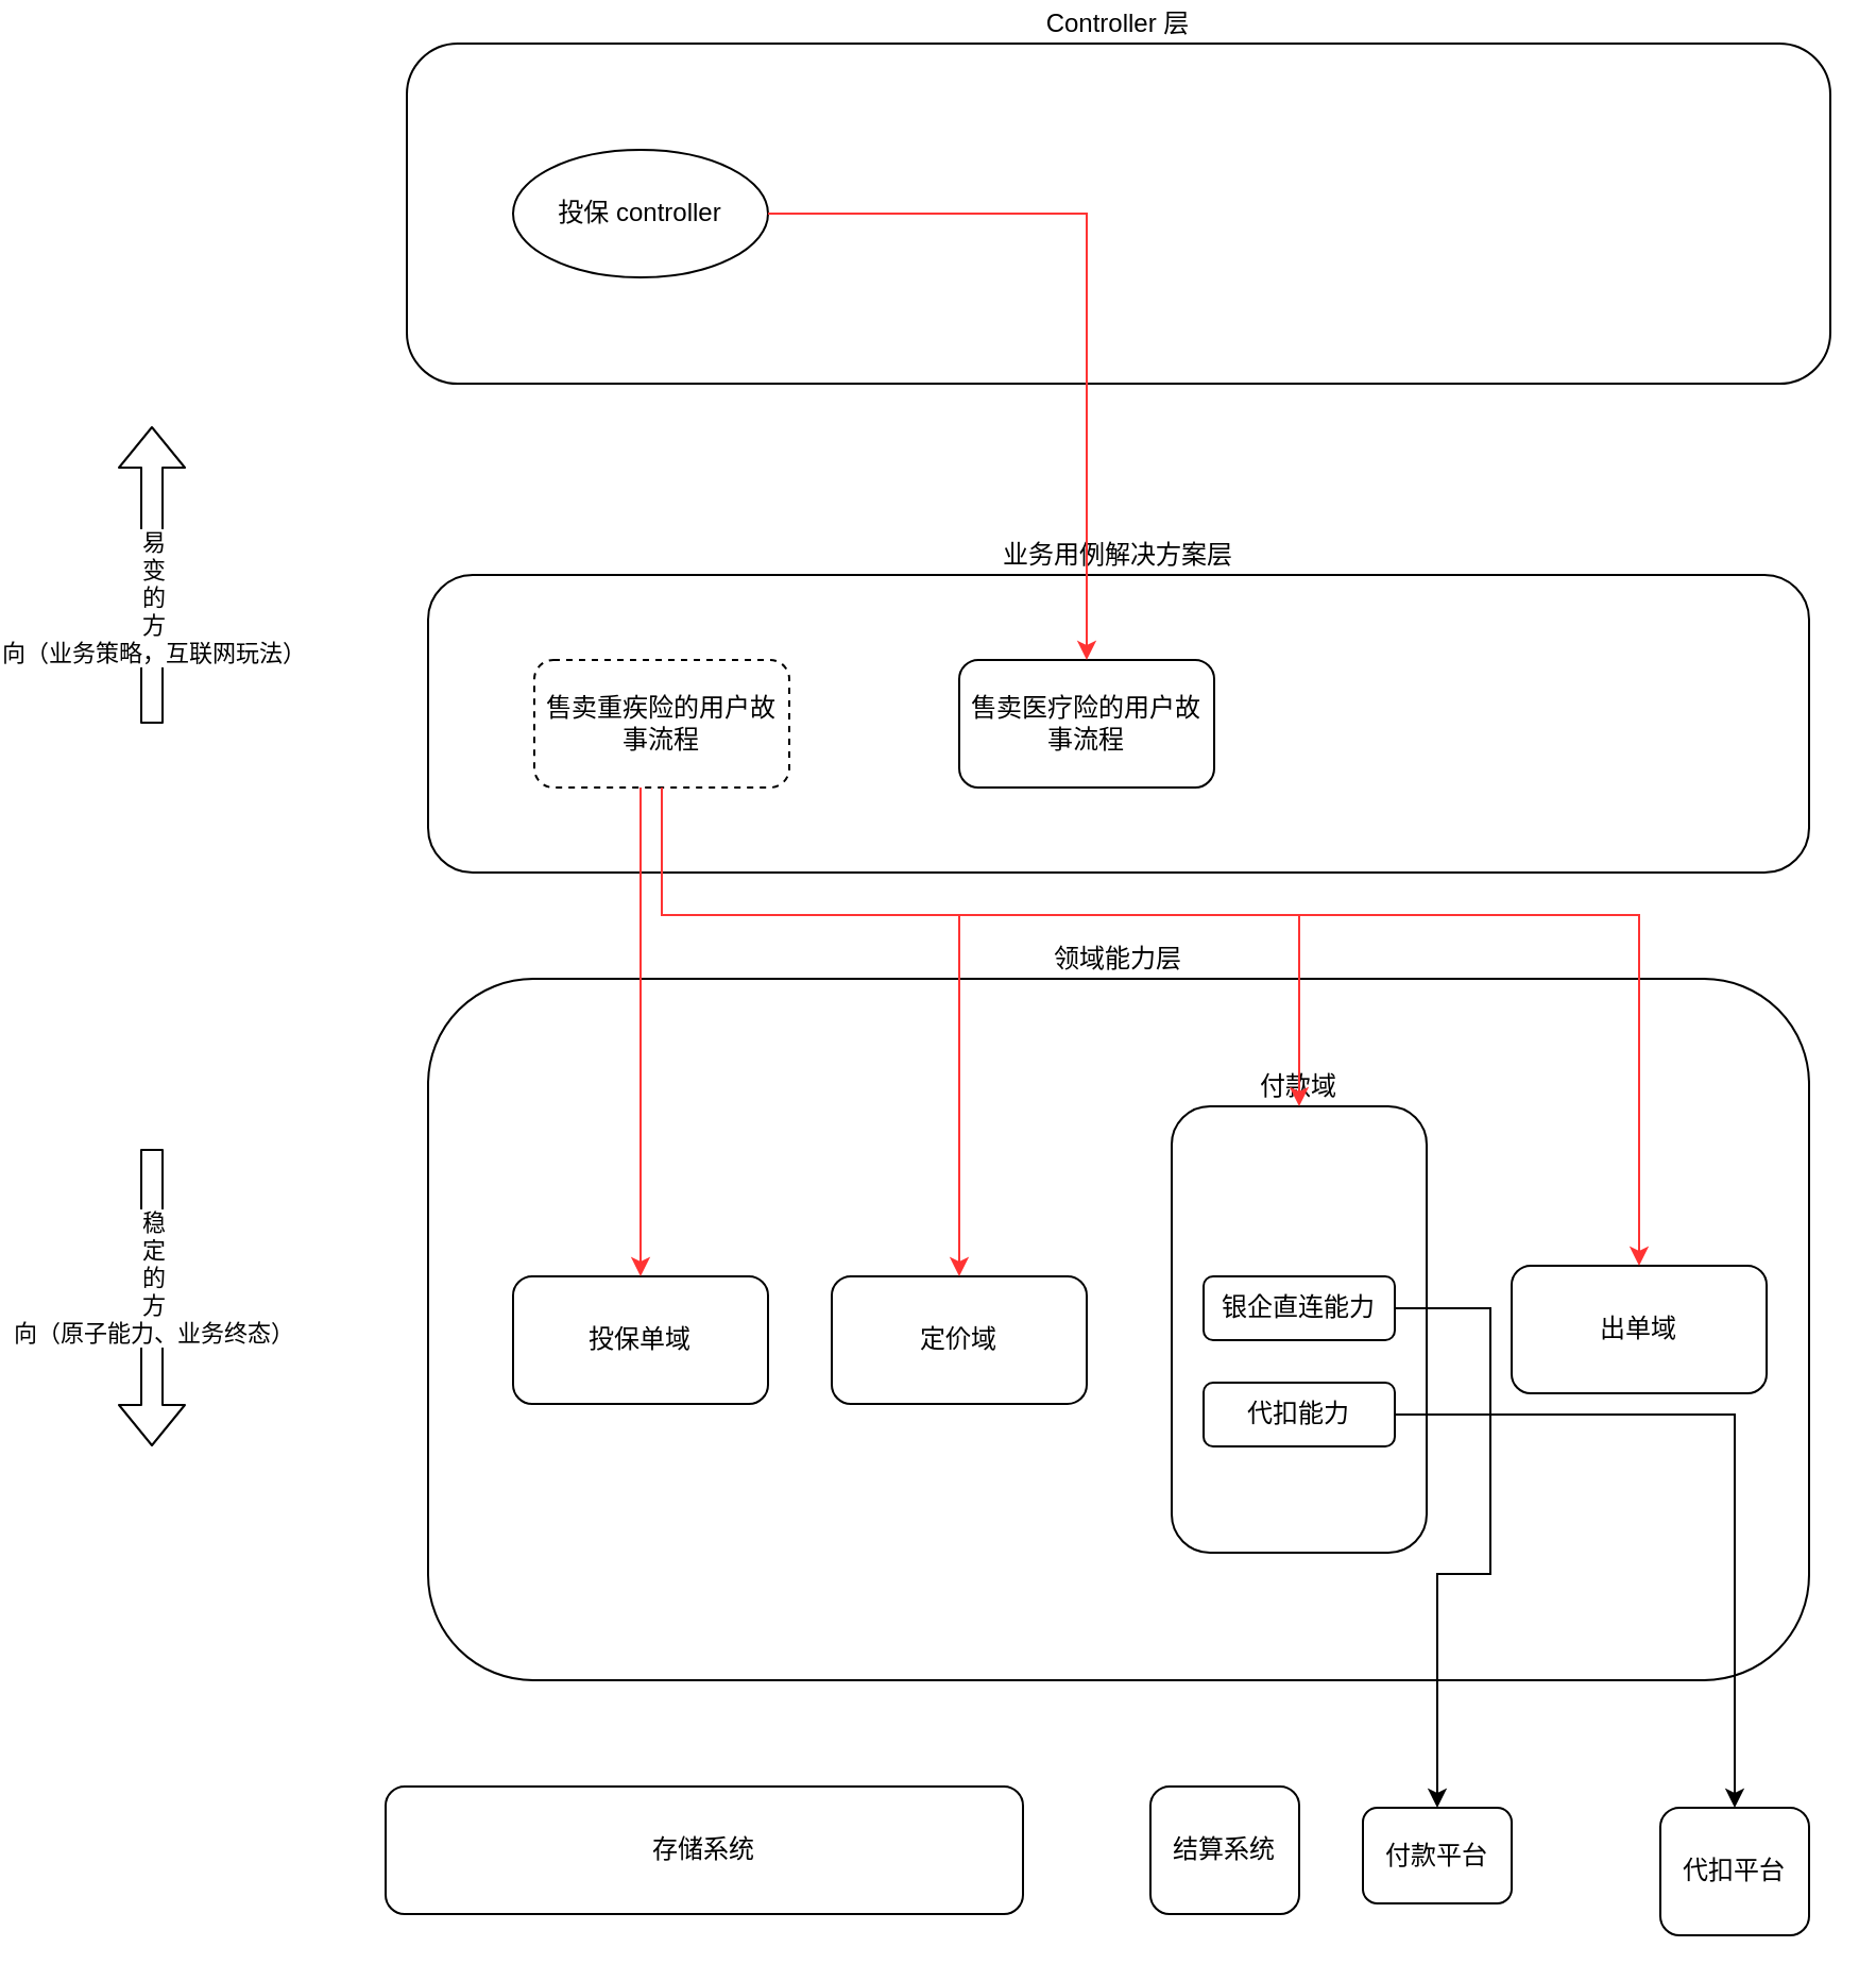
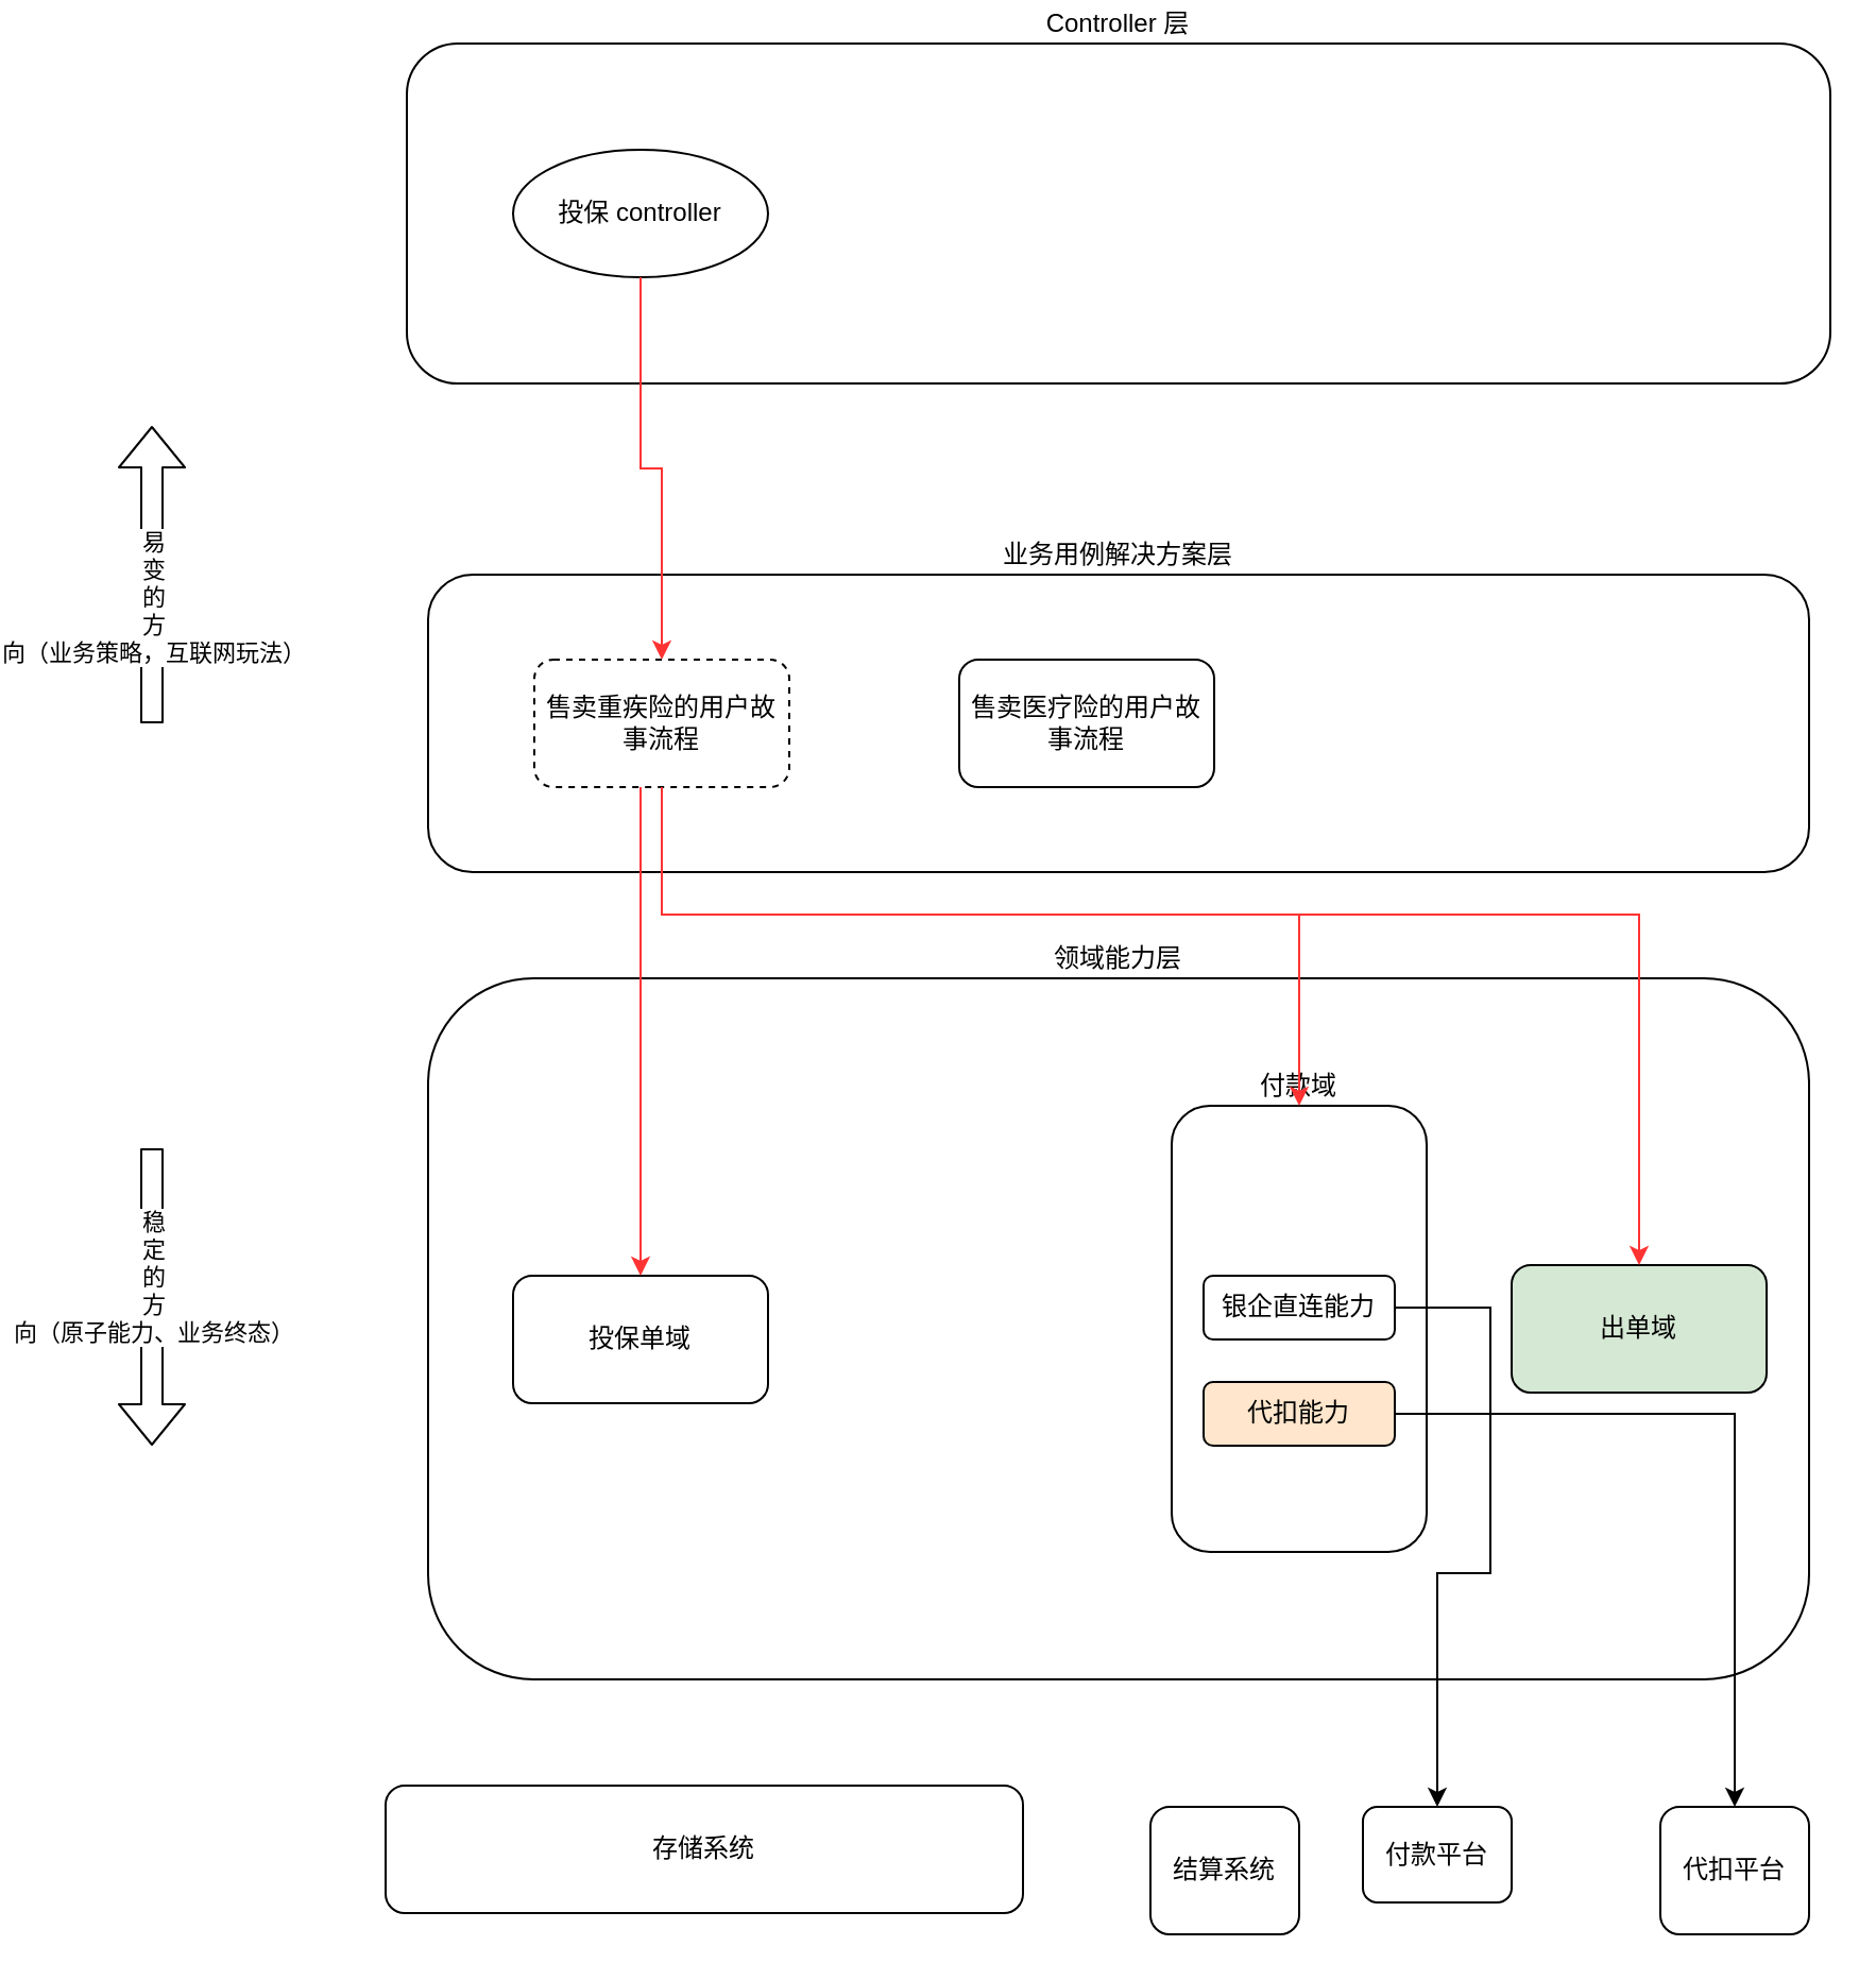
- <mxCell id="14" style="edgeStyle=orthogonalEdgeStyle;rounded=0;orthogonalLoop=1;jettySize=auto;html=1;strokeColor=#FF3333;" parent="1" source="3" target="6" edge="1"><mxGeometry relative="1" as="geometry" /></mxCell>
+ <mxCell id="14" style="edgeStyle=orthogonalEdgeStyle;rounded=0;orthogonalLoop=1;jettySize=auto;html=1;strokeColor=#FF3333;" parent="1" source="3" target="5" edge="1"><mxGeometry relative="1" as="geometry" /></mxCell>
- <mxCell id="15" style="edgeStyle=orthogonalEdgeStyle;rounded=0;orthogonalLoop=1;jettySize=auto;html=1;strokeColor=#FF3333;" parent="1" source="5" target="9" edge="1"><mxGeometry relative="1" as="geometry"><Array as="points"><mxPoint x="260" y="430" /><mxPoint x="400" y="430" /></Array></mxGeometry></mxCell>
- <mxCell id="11" value="出单域" style="rounded=1;whiteSpace=wrap;html=1;" parent="1" vertex="1"><mxGeometry x="660" y="595" width="120" height="60" as="geometry" /></mxCell>
+ <mxCell id="11" value="出单域" style="rounded=1;whiteSpace=wrap;html=1;fillColor=#d5e8d4;" parent="1" vertex="1"><mxGeometry x="660" y="595" width="120" height="60" as="geometry" /></mxCell>
- <mxCell id="9" value="定价域" style="rounded=1;whiteSpace=wrap;html=1;" parent="1" vertex="1"><mxGeometry x="340" y="600" width="120" height="60" as="geometry" /></mxCell>
- <mxCell id="26" value="代扣能力" style="rounded=1;whiteSpace=wrap;html=1;" vertex="1" parent="1"><mxGeometry x="515" y="650" width="90" height="30" as="geometry" /></mxCell>
+ <mxCell id="26" value="代扣能力" style="rounded=1;whiteSpace=wrap;html=1;fillColor=#ffe6cc;" vertex="1" parent="1"><mxGeometry x="515" y="650" width="90" height="30" as="geometry" /></mxCell>
- <mxCell id="28" value="结算系统" style="rounded=1;whiteSpace=wrap;html=1;" vertex="1" parent="1"><mxGeometry x="490" y="840" width="70" height="60" as="geometry" /></mxCell>
+ <mxCell id="28" value="结算系统" style="rounded=1;whiteSpace=wrap;html=1;" vertex="1" parent="1"><mxGeometry x="490" y="850" width="70" height="60" as="geometry" /></mxCell>
